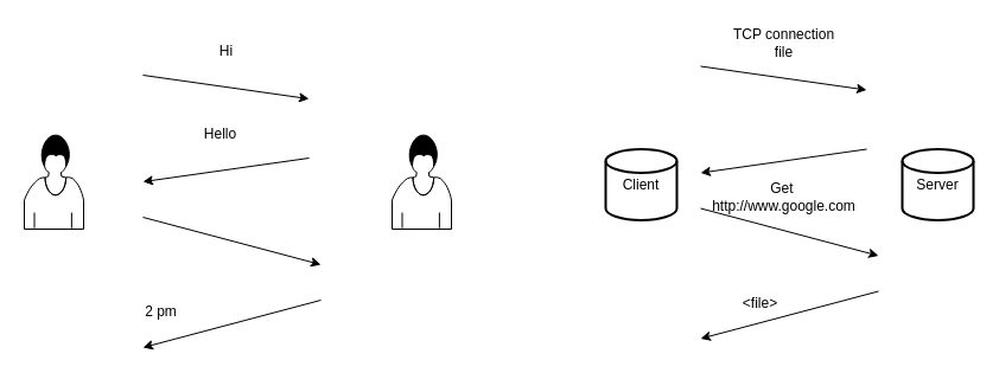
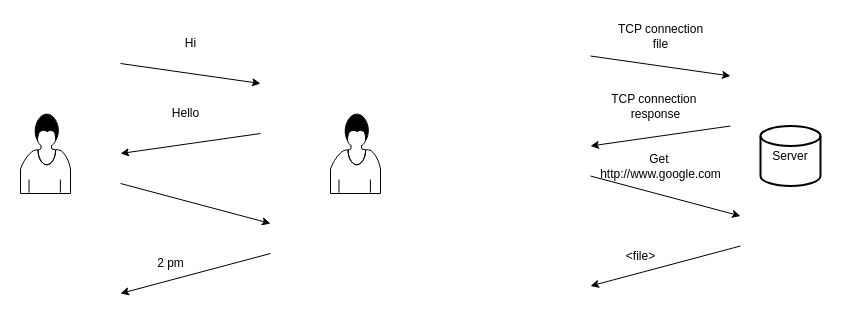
+ <mxCell id="16" value="TCP connection&amp;nbsp;&lt;br&gt;response" style="text;html=1;align=center;verticalAlign=middle;resizable=0;points=[];autosize=1;" vertex="1" parent="1"><mxGeometry x="605" y="90.5" width="100" height="30" as="geometry" /></mxCell>
- <mxCell id="11" value="Client" style="strokeWidth=2;html=1;shape=mxgraph.flowchart.database;whiteSpace=wrap;" vertex="1" parent="1"><mxGeometry x="510" y="125.5" width="60" height="60" as="geometry" /></mxCell>
- <mxCell id="10" value="2 pm" style="text;html=1;align=center;verticalAlign=middle;resizable=0;points=[];autosize=1;" vertex="1" parent="1"><mxGeometry x="115" y="253" width="40" height="20" as="geometry" /></mxCell>
+ <mxCell id="10" value="2 pm" style="text;html=1;align=center;verticalAlign=middle;resizable=0;points=[];autosize=1;" vertex="1" parent="1"><mxGeometry x="150" y="253" width="40" height="20" as="geometry" /></mxCell>
